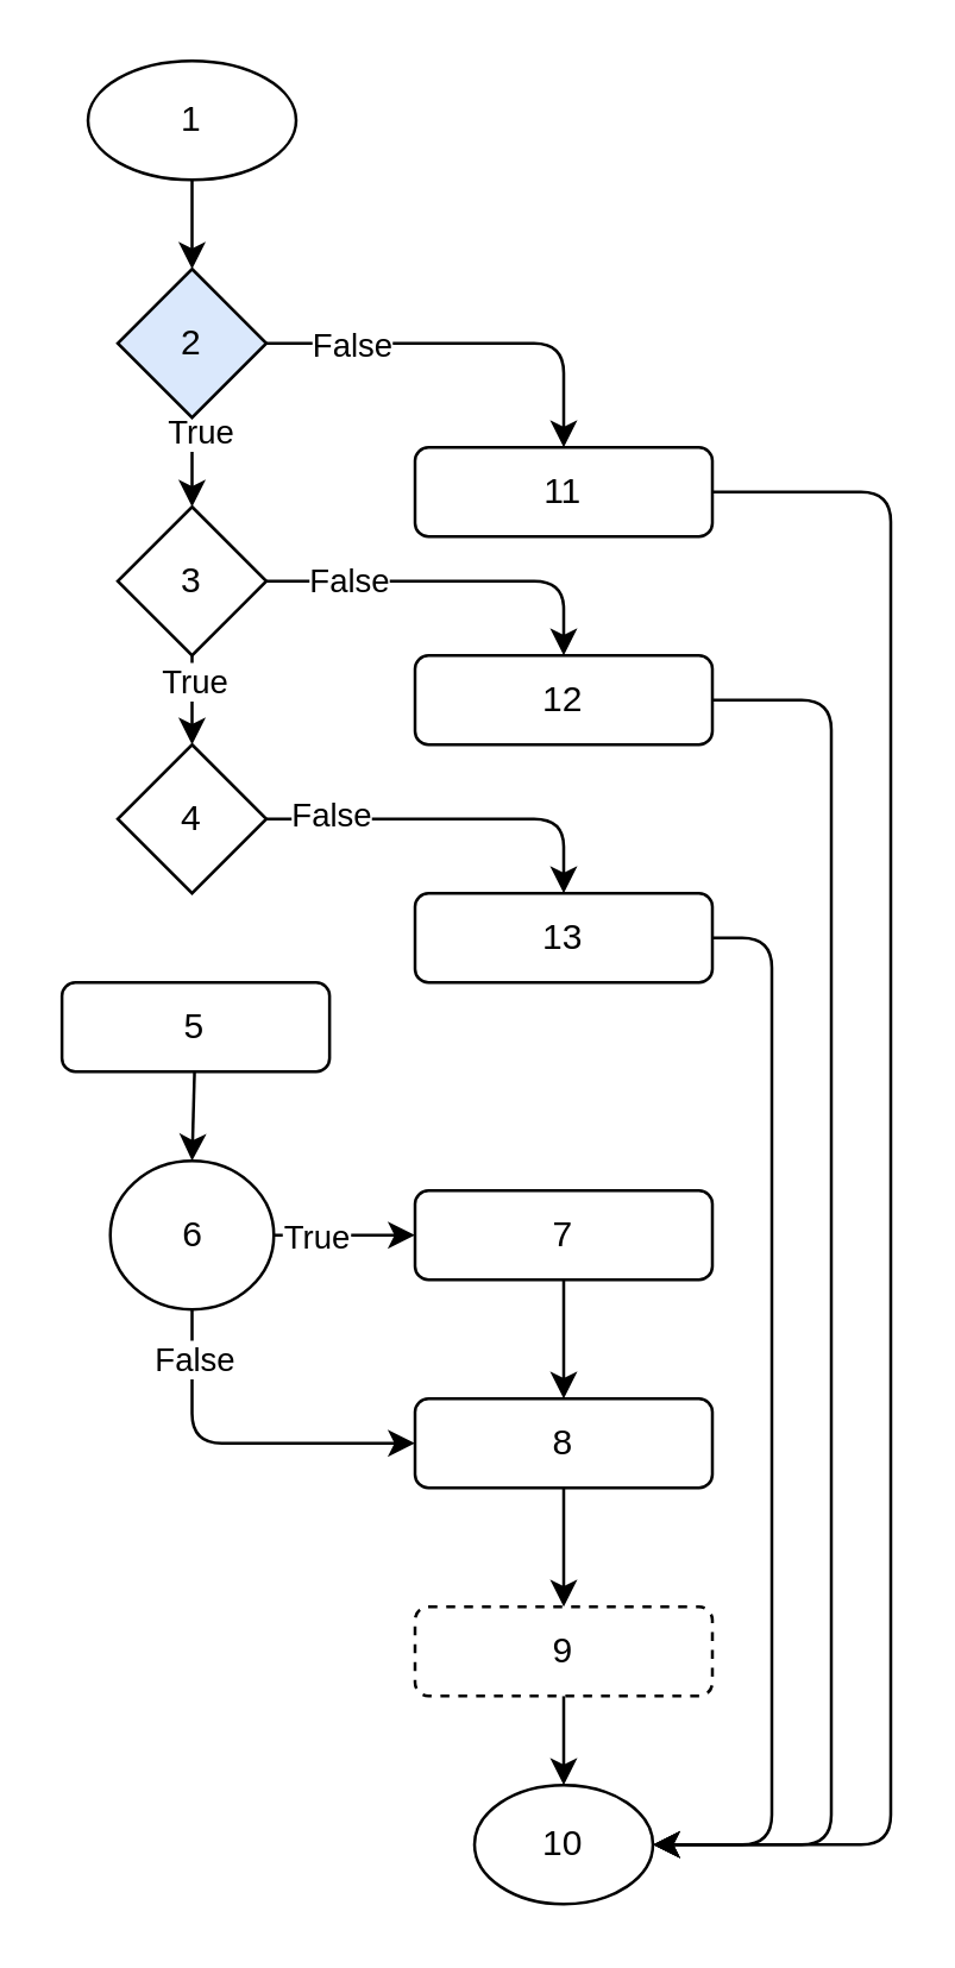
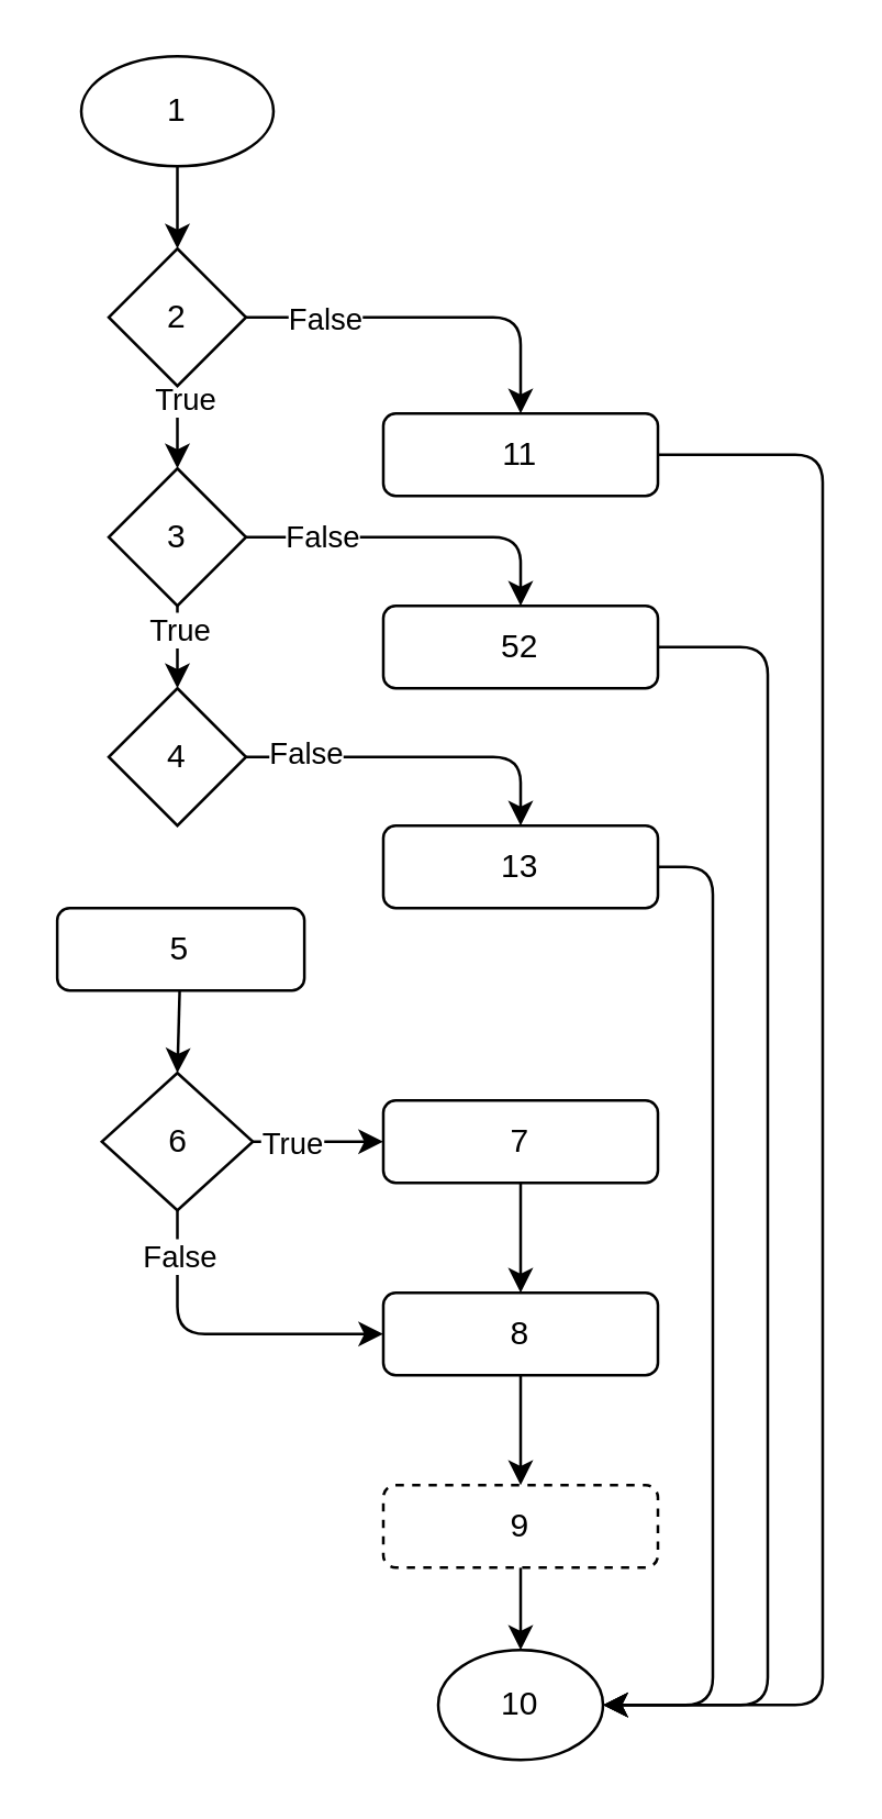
- <mxCell id="8" value="2" style="rhombus;whiteSpace=wrap;html=1;fillColor=#dae8fc;" parent="1" vertex="1"><mxGeometry x="39" y="90" width="50" height="50" as="geometry" /></mxCell>
+ <mxCell id="8" value="2" style="rhombus;whiteSpace=wrap;html=1;" parent="1" vertex="1"><mxGeometry x="39" y="90" width="50" height="50" as="geometry" /></mxCell>
- <mxCell id="34" value="12" style="rounded=1;whiteSpace=wrap;html=1;" parent="1" vertex="1"><mxGeometry x="139" y="220" width="100" height="30" as="geometry" /></mxCell>
+ <mxCell id="34" value="52" style="rounded=1;whiteSpace=wrap;html=1;" parent="1" vertex="1"><mxGeometry x="139" y="220" width="100" height="30" as="geometry" /></mxCell>
- <mxCell id="23" value="6" style="ellipse;whiteSpace=wrap;html=1;" parent="1" vertex="1"><mxGeometry x="36.5" y="390" width="55" height="50" as="geometry" /></mxCell>
+ <mxCell id="23" value="6" style="rhombus;whiteSpace=wrap;html=1;" parent="1" vertex="1"><mxGeometry x="36.5" y="390" width="55" height="50" as="geometry" /></mxCell>
